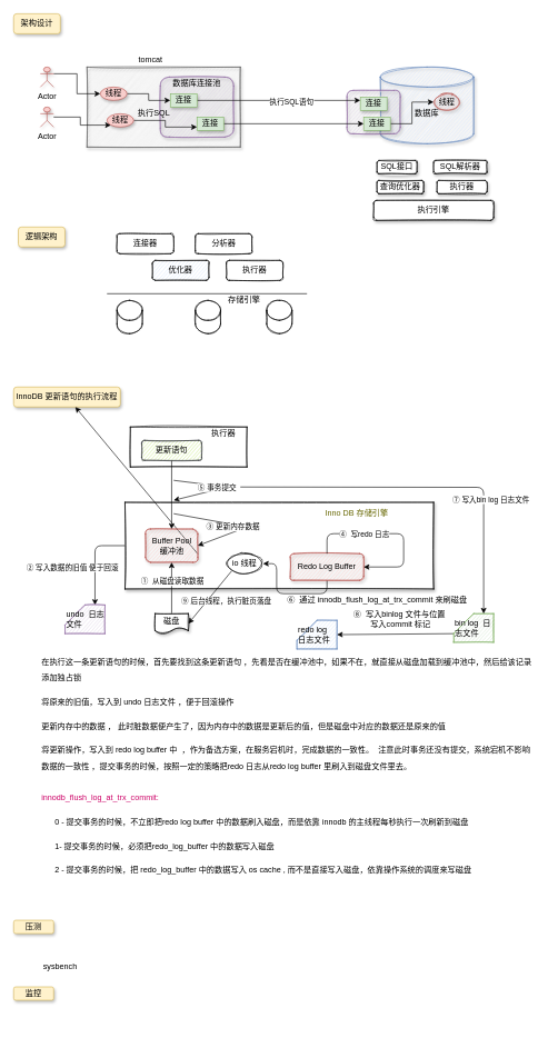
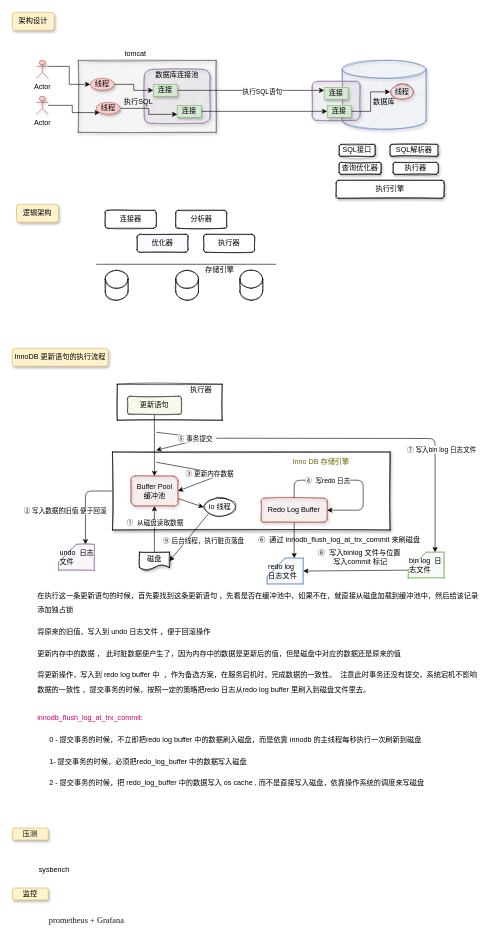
- <mxCell id="37" style="rounded=1;orthogonalLoop=1;jettySize=auto;html=1;exitX=1;exitY=0.75;exitDx=0;exitDy=0;endArrow=classic;endFill=1;" parent="1" source="38" target="34" edge="1"><mxGeometry relative="1" as="geometry" /></mxCell>
+ <mxCell id="37" style="rounded=1;orthogonalLoop=1;jettySize=auto;html=1;exitX=1;exitY=0.75;exitDx=0;exitDy=0;entryX=0;entryY=0.5;entryDx=0;entryDy=0;endArrow=classic;endFill=1;" parent="1" source="38" target="66" edge="1"><mxGeometry relative="1" as="geometry" /></mxCell>
- <mxCell id="49" style="edgeStyle=orthogonalEdgeStyle;rounded=1;orthogonalLoop=1;jettySize=auto;html=1;exitX=0.5;exitY=1;exitDx=0;exitDy=0;" parent="1" source="50" target="66" edge="1"><mxGeometry relative="1" as="geometry" /></mxCell>
+ <mxCell id="49" style="edgeStyle=orthogonalEdgeStyle;rounded=1;orthogonalLoop=1;jettySize=auto;html=1;exitX=0.5;exitY=1;exitDx=0;exitDy=0;entryX=0;entryY=0;entryDx=45;entryDy=0;entryPerimeter=0;" parent="1" source="50" target="53" edge="1"><mxGeometry relative="1" as="geometry" /></mxCell>
+ <mxCell id="70" value="&lt;h1 style=&quot;font-family: &amp;#34;microsoft yahei&amp;#34; ; font-size: 14px&quot;&gt;&lt;font color=&quot;#1a1a1a&quot; style=&quot;font-weight: normal&quot;&gt;prometheus + Grafana&lt;/font&gt;&lt;/h1&gt;" style="text;html=1;strokeColor=none;fillColor=none;align=center;verticalAlign=middle;whiteSpace=wrap;rounded=0;shadow=0;sketch=1;" parent="1" vertex="1"><mxGeometry x="60" y="1520" width="168" height="30" as="geometry" /></mxCell>
